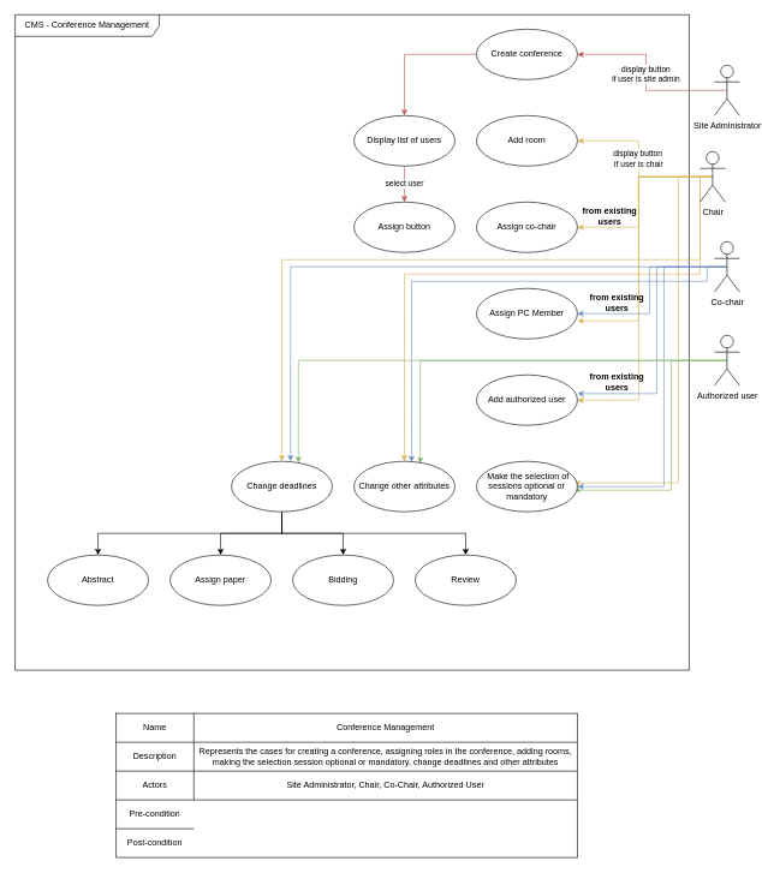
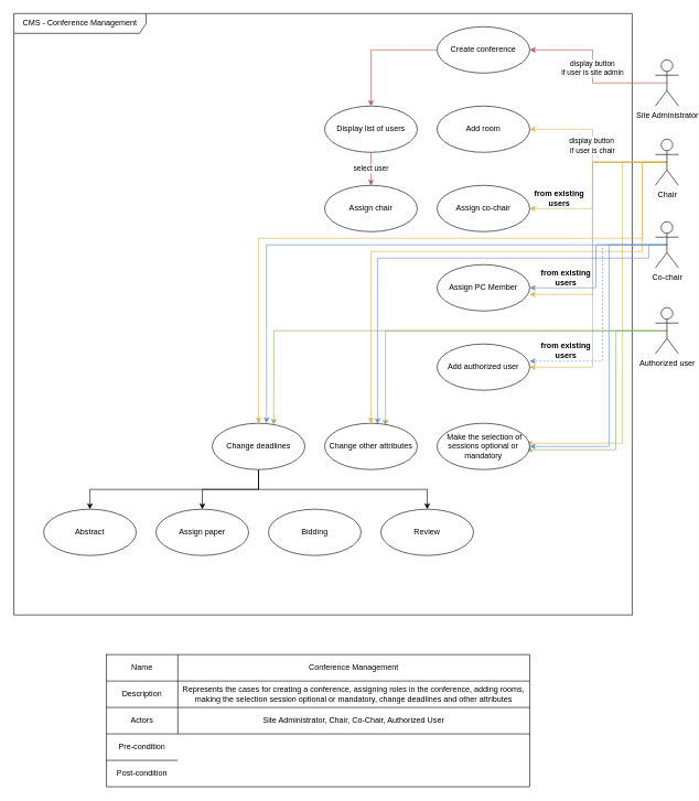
- <mxCell id="18" value="Chair" style="shape=umlActor;verticalLabelPosition=bottom;verticalAlign=top;html=1;" vertex="1" parent="1"><mxGeometry x="970" y="210" width="35" height="70" as="geometry" /></mxCell>
+ <mxCell id="18" value="Chair" style="shape=umlActor;verticalLabelPosition=bottom;verticalAlign=top;html=1;" vertex="1" parent="1"><mxGeometry x="990" y="210" width="35" height="70" as="geometry" /></mxCell>
- <mxCell id="9" value="Assign button" style="ellipse;whiteSpace=wrap;html=1;" vertex="1" parent="1"><mxGeometry x="490" y="280" width="140" height="70" as="geometry" /></mxCell>
+ <mxCell id="9" value="Assign chair" style="ellipse;whiteSpace=wrap;html=1;" vertex="1" parent="1"><mxGeometry x="490" y="280" width="140" height="70" as="geometry" /></mxCell>
- <mxCell id="21" style="edgeStyle=orthogonalEdgeStyle;rounded=0;orthogonalLoop=1;jettySize=auto;html=1;exitX=0.5;exitY=0.5;exitDx=0;exitDy=0;exitPerimeter=0;entryX=1;entryY=0.371;entryDx=0;entryDy=0;entryPerimeter=0;strokeColor=#6c8ebf;fontColor=#FF66B3;fillColor=#dae8fc;" edge="1" parent="1" source="25" target="31"><mxGeometry relative="1" as="geometry"><Array as="points"><mxPoint x="910" y="370" /><mxPoint x="910" y="546" /></Array></mxGeometry></mxCell>
+ <mxCell id="21" style="edgeStyle=orthogonalEdgeStyle;rounded=0;orthogonalLoop=1;jettySize=auto;html=1;exitX=0.5;exitY=0.5;exitDx=0;exitDy=0;exitPerimeter=0;entryX=1;entryY=0.371;entryDx=0;entryDy=0;entryPerimeter=0;strokeColor=#6c8ebf;fontColor=#FF66B3;fillColor=#dae8fc;dashed=1;" edge="1" parent="1" source="25" target="31"><mxGeometry relative="1" as="geometry"><Array as="points"><mxPoint x="910" y="370" /><mxPoint x="910" y="546" /></Array></mxGeometry></mxCell>
- <mxCell id="35" style="edgeStyle=orthogonalEdgeStyle;rounded=0;orthogonalLoop=1;jettySize=auto;html=1;exitX=0.5;exitY=1;exitDx=0;exitDy=0;entryX=0.5;entryY=0;entryDx=0;entryDy=0;fontColor=#000000;" edge="1" parent="1" source="38" target="40"><mxGeometry relative="1" as="geometry" /></mxCell>
